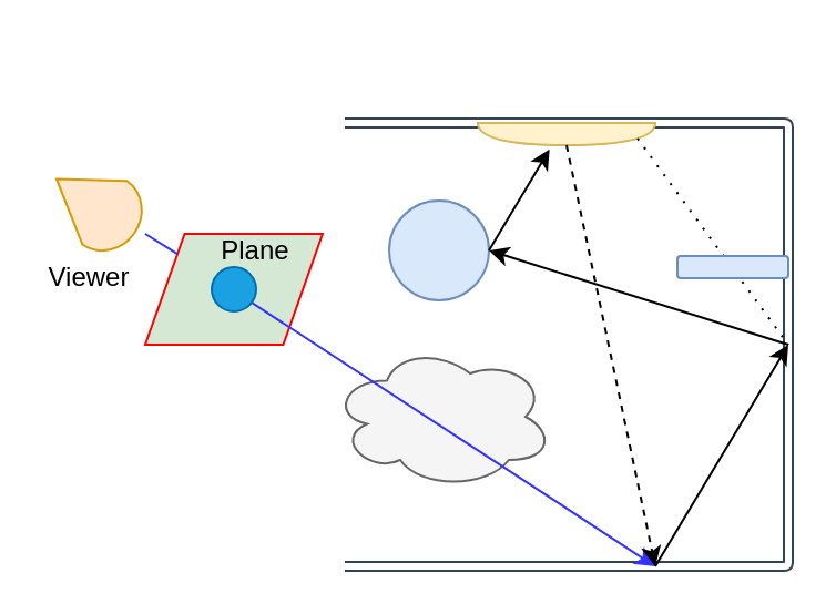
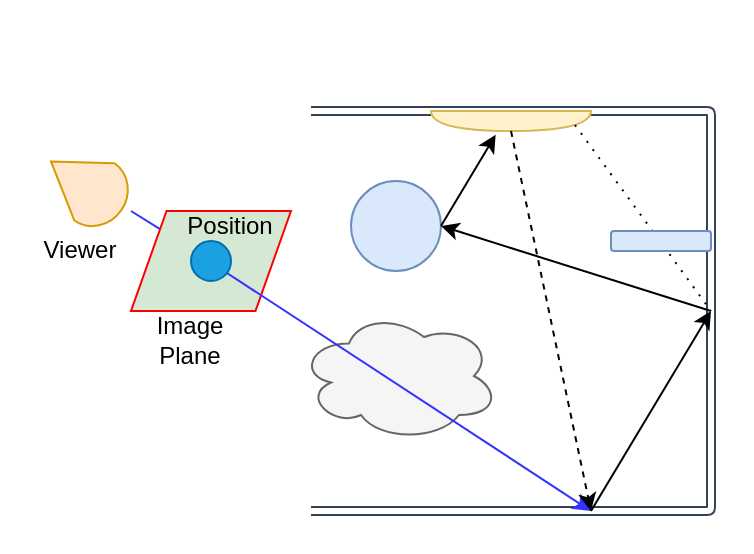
- <mxCell id="19" value="Plane" style="text;html=1;strokeColor=none;fillColor=none;align=center;verticalAlign=middle;whiteSpace=wrap;rounded=0;" parent="1" vertex="1"><mxGeometry x="95" y="102.5" width="40" height="20" as="geometry" /></mxCell>
+ <mxCell id="19" value="Position" style="text;html=1;strokeColor=none;fillColor=none;align=center;verticalAlign=middle;whiteSpace=wrap;rounded=0;" parent="1" vertex="1"><mxGeometry x="95" y="102.5" width="40" height="20" as="geometry" /></mxCell>
+ <mxCell id="18" value="Image Plane" style="text;html=1;strokeColor=none;fillColor=none;align=center;verticalAlign=middle;whiteSpace=wrap;rounded=0;" parent="1" vertex="1"><mxGeometry x="75" y="155" width="40" height="30" as="geometry" /></mxCell>
